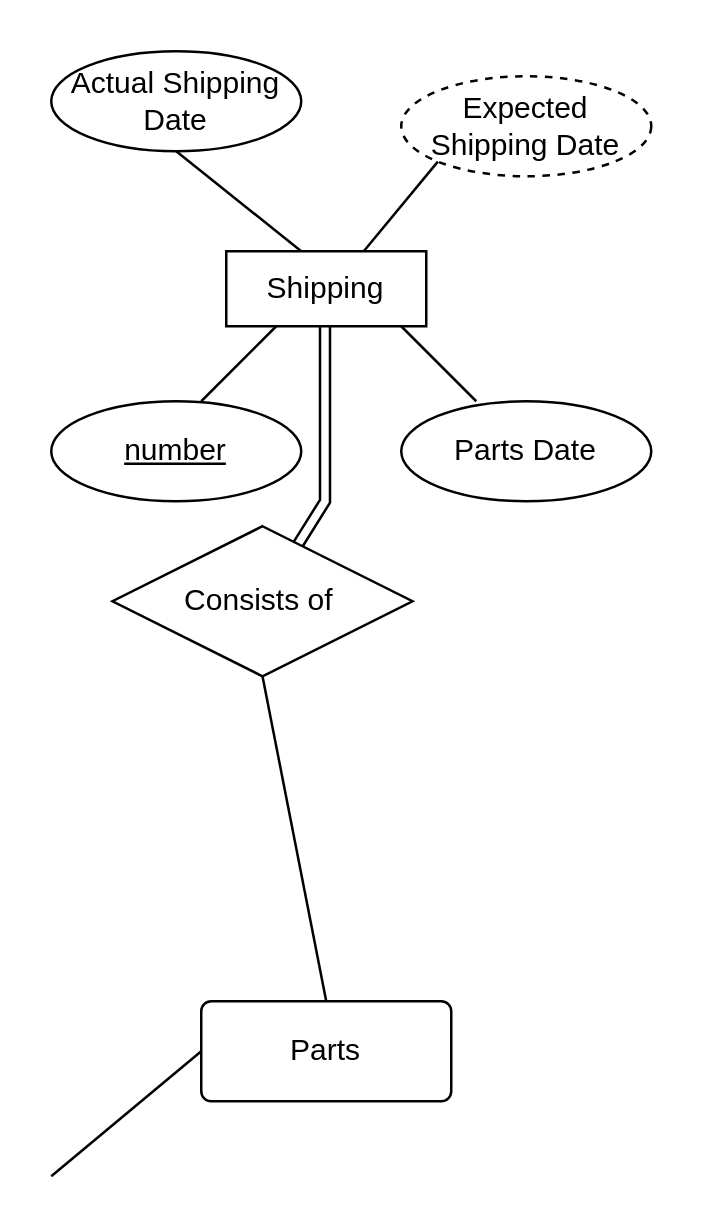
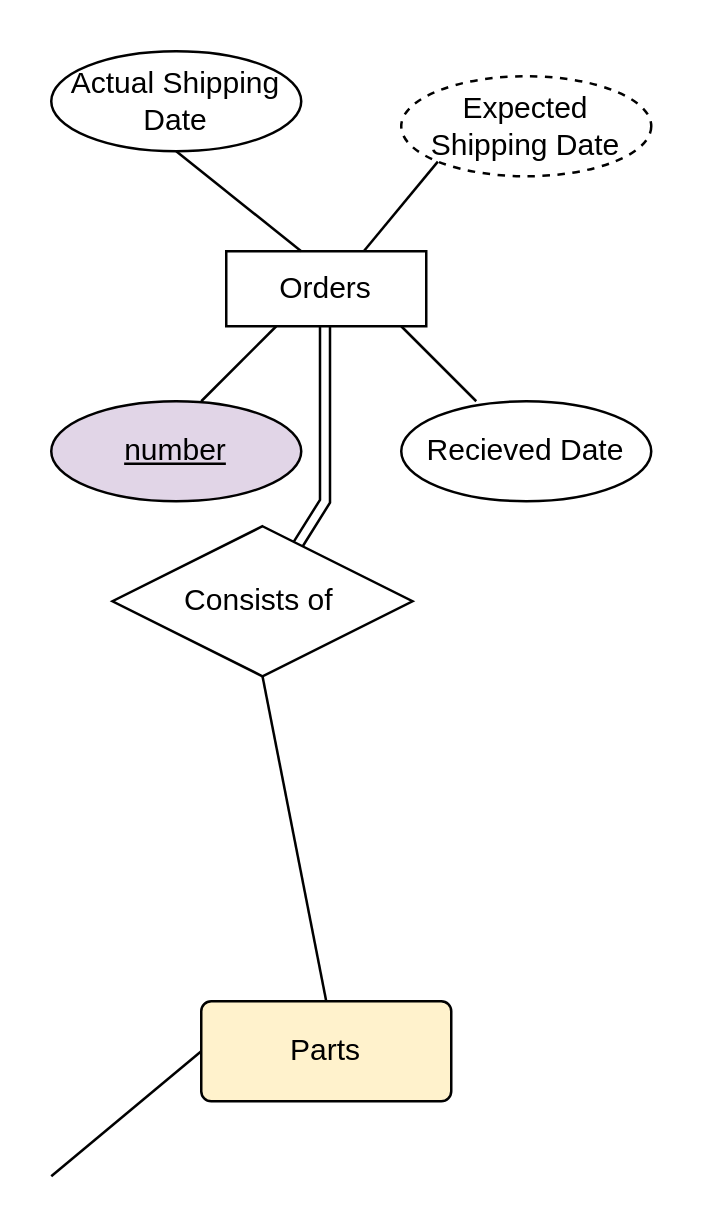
- <mxCell id="2" value="Shipping" style="rounded=0;whiteSpace=wrap;html=1;" vertex="1" parent="1"><mxGeometry x="90" y="100" width="80" height="30" as="geometry" /></mxCell>
+ <mxCell id="2" value="Orders" style="rounded=0;whiteSpace=wrap;html=1;" vertex="1" parent="1"><mxGeometry x="90" y="100" width="80" height="30" as="geometry" /></mxCell>
- <mxCell id="6" value="number" style="ellipse;whiteSpace=wrap;html=1;align=center;fontStyle=4;" vertex="1" parent="1"><mxGeometry x="20" y="160" width="100" height="40" as="geometry" /></mxCell>
+ <mxCell id="6" value="number" style="ellipse;whiteSpace=wrap;html=1;align=center;fontStyle=4;fillColor=#e1d5e7;" vertex="1" parent="1"><mxGeometry x="20" y="160" width="100" height="40" as="geometry" /></mxCell>
- <mxCell id="3" value="Parts Date" style="ellipse;whiteSpace=wrap;html=1;align=center;" vertex="1" parent="1"><mxGeometry x="160" y="160" width="100" height="40" as="geometry" /></mxCell>
+ <mxCell id="3" value="Recieved Date" style="ellipse;whiteSpace=wrap;html=1;align=center;" vertex="1" parent="1"><mxGeometry x="160" y="160" width="100" height="40" as="geometry" /></mxCell>
- <mxCell id="14" value="Parts" style="rounded=1;arcSize=10;whiteSpace=wrap;html=1;align=center;" vertex="1" parent="1"><mxGeometry x="80" y="400" width="100" height="40" as="geometry" /></mxCell>
+ <mxCell id="14" value="Parts" style="rounded=1;arcSize=10;whiteSpace=wrap;html=1;align=center;fillColor=#fff2cc;" vertex="1" parent="1"><mxGeometry x="80" y="400" width="100" height="40" as="geometry" /></mxCell>
